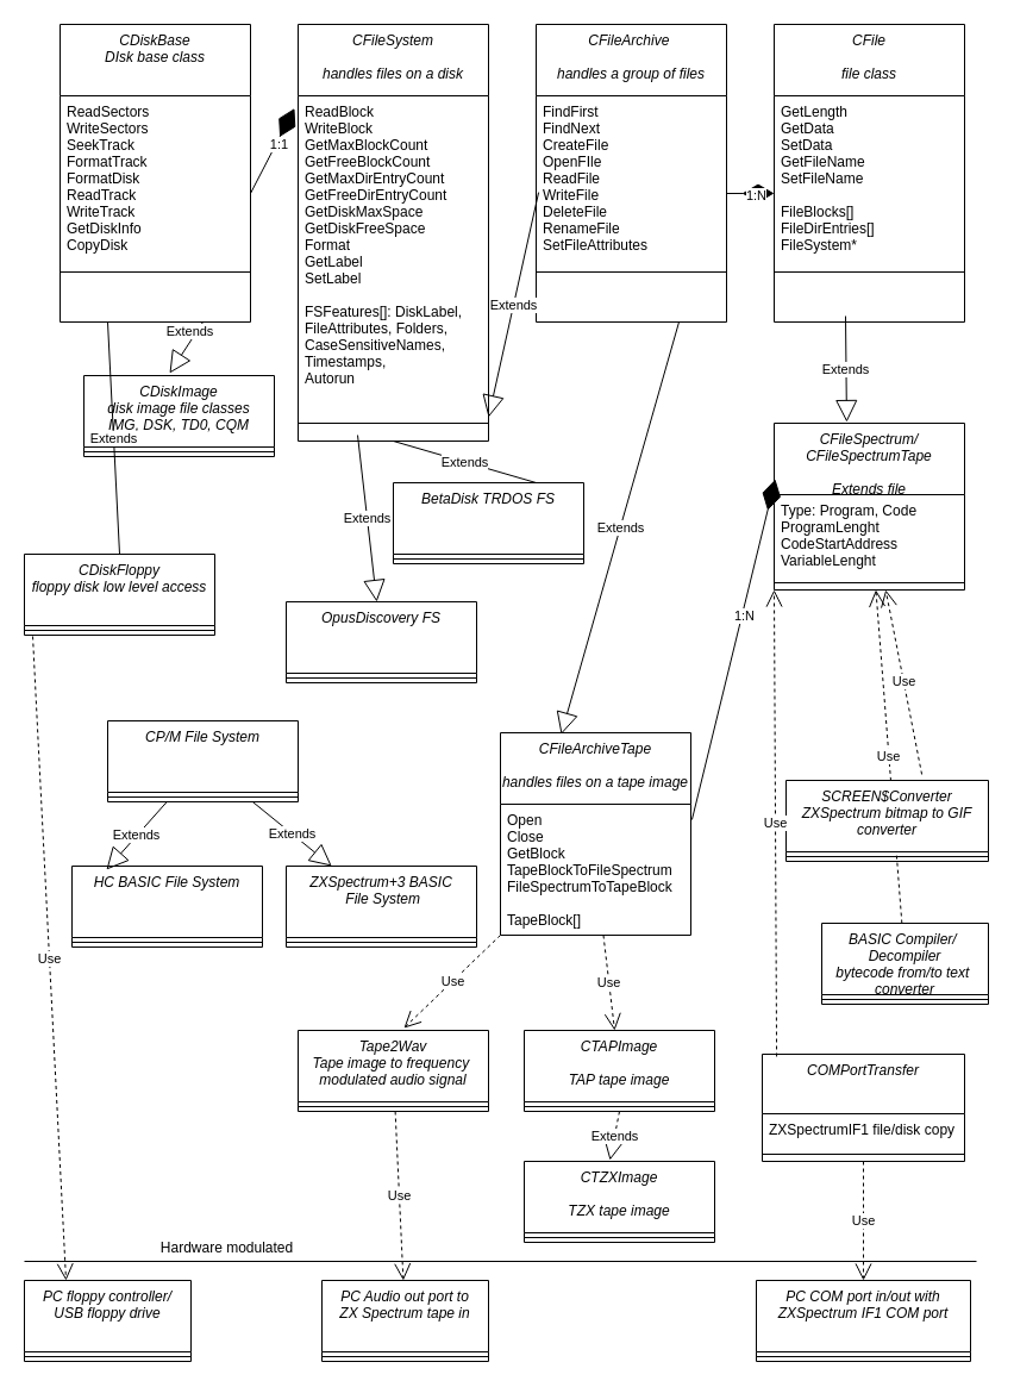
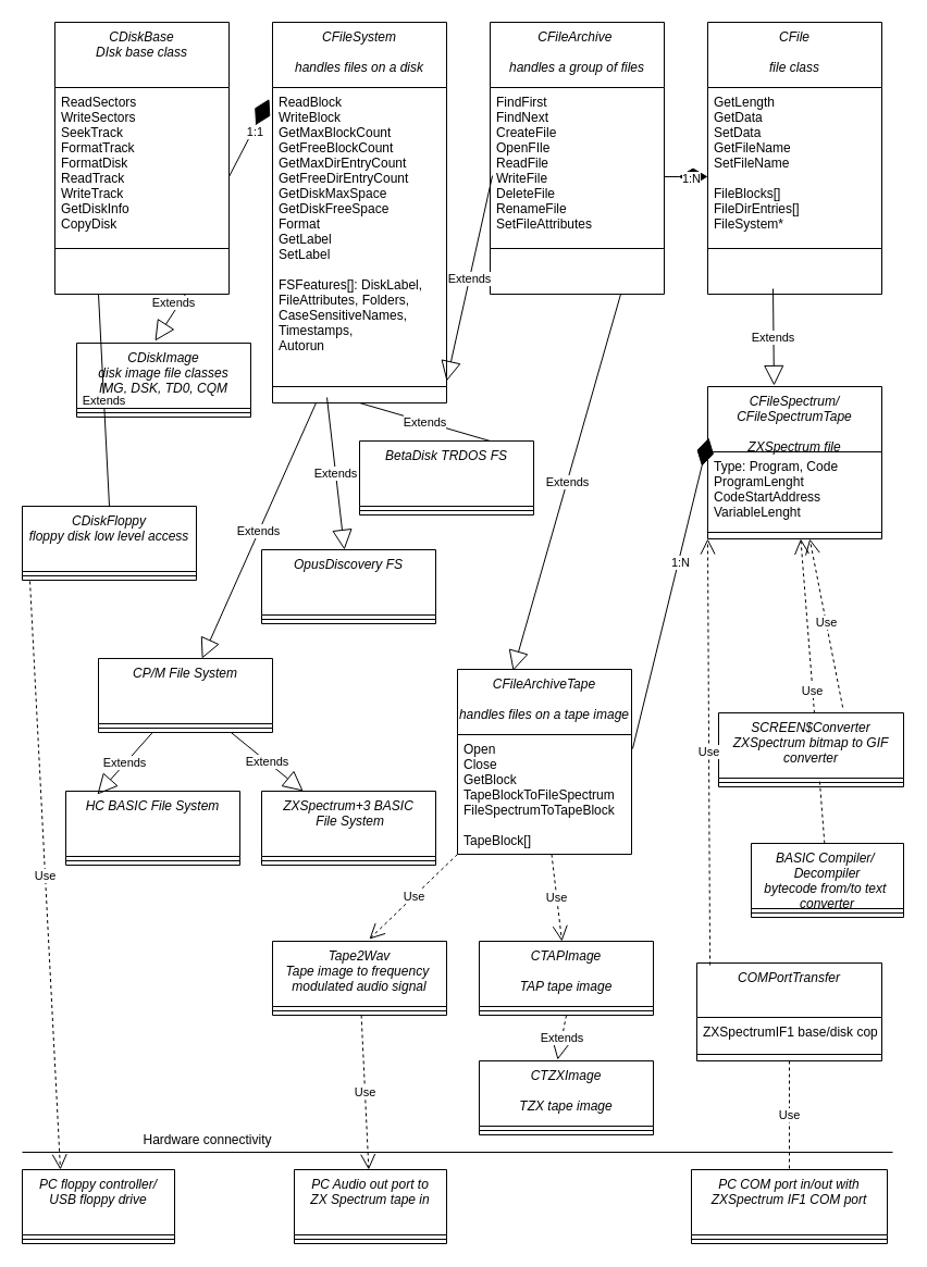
- <mxCell id="32" value="CFileSpectrum/&#10;CFileSpectrumTape&#10;&#10;Extends file&#10;" style="swimlane;fontStyle=2;align=center;verticalAlign=top;childLayout=stackLayout;horizontal=1;startSize=60;horizontalStack=0;resizeParent=1;resizeLast=0;collapsible=1;marginBottom=0;rounded=0;shadow=0;strokeWidth=1;" vertex="1" parent="1"><mxGeometry x="650" y="355" width="160" height="140" as="geometry"><mxRectangle x="230" y="140" width="160" height="26" as="alternateBounds" /></mxGeometry></mxCell>
+ <mxCell id="32" value="CFileSpectrum/&#10;CFileSpectrumTape&#10;&#10;ZXSpectrum file&#10;" style="swimlane;fontStyle=2;align=center;verticalAlign=top;childLayout=stackLayout;horizontal=1;startSize=60;horizontalStack=0;resizeParent=1;resizeLast=0;collapsible=1;marginBottom=0;rounded=0;shadow=0;strokeWidth=1;" vertex="1" parent="1"><mxGeometry x="650" y="355" width="160" height="140" as="geometry"><mxRectangle x="230" y="140" width="160" height="26" as="alternateBounds" /></mxGeometry></mxCell>
+ <mxCell id="54" value="Extends" style="endArrow=block;endSize=16;endFill=0;html=1;rounded=0;exitX=0.25;exitY=1;exitDx=0;exitDy=0;" edge="1" parent="1" source="7" target="48"><mxGeometry width="160" relative="1" as="geometry"><mxPoint x="100" y="280" as="sourcePoint" /><mxPoint x="110" y="375" as="targetPoint" /></mxGeometry></mxCell>
- <mxCell id="58" value="ZXSpectrumIF1 file/disk copy" style="text;align=left;verticalAlign=top;spacingLeft=4;spacingRight=4;overflow=hidden;rotatable=0;points=[[0,0.5],[1,0.5]];portConstraint=eastwest;rounded=0;shadow=0;html=0;" vertex="1" parent="57"><mxGeometry y="50" width="170" height="30" as="geometry" /></mxCell>
+ <mxCell id="58" value="ZXSpectrumIF1 base/disk copy" style="text;align=left;verticalAlign=top;spacingLeft=4;spacingRight=4;overflow=hidden;rotatable=0;points=[[0,0.5],[1,0.5]];portConstraint=eastwest;rounded=0;shadow=0;html=0;" vertex="1" parent="57"><mxGeometry y="50" width="170" height="30" as="geometry" /></mxCell>
- <mxCell id="74" value="Hardware modulated" style="text;html=1;align=center;verticalAlign=middle;resizable=0;points=[];autosize=1;strokeColor=none;fillColor=none;" vertex="1" parent="1"><mxGeometry x="120" y="1033" width="140" height="30" as="geometry" /></mxCell>
+ <mxCell id="74" value="Hardware connectivity" style="text;html=1;align=center;verticalAlign=middle;resizable=0;points=[];autosize=1;strokeColor=none;fillColor=none;" vertex="1" parent="1"><mxGeometry x="120" y="1033" width="140" height="30" as="geometry" /></mxCell>
- <mxCell id="77" value="Use" style="endArrow=open;endSize=12;dashed=1;html=1;rounded=0;" edge="1" parent="1" source="57" target="67"><mxGeometry width="160" relative="1" as="geometry"><mxPoint x="342" y="943" as="sourcePoint" /><mxPoint x="348" y="1085" as="targetPoint" /></mxGeometry></mxCell>
+ <mxCell id="77" value="Use" style="endArrow=none;endSize=12;dashed=1;html=1;rounded=0;" edge="1" parent="1" source="57" target="67"><mxGeometry width="160" relative="1" as="geometry"><mxPoint x="342" y="943" as="sourcePoint" /><mxPoint x="348" y="1085" as="targetPoint" /></mxGeometry></mxCell>
